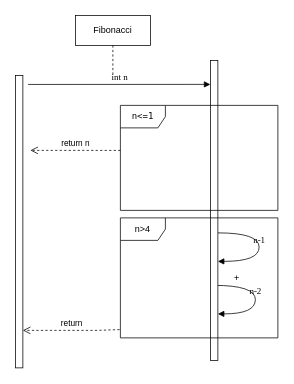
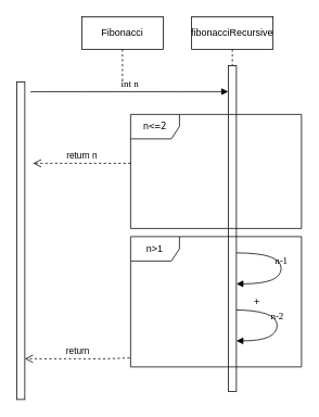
+ <mxCell id="12" value="&lt;div&gt;fibonacciRecursive&lt;/div&gt;" style="shape=umlLifeline;perimeter=lifelinePerimeter;whiteSpace=wrap;html=1;container=1;dropTarget=0;collapsible=0;recursiveResize=0;outlineConnect=0;portConstraint=eastwest;newEdgeStyle={&quot;curved&quot;:0,&quot;rounded&quot;:0};" vertex="1" parent="1"><mxGeometry x="235" y="20" width="100" height="60" as="geometry" /></mxCell>
- <mxCell id="9" value="&lt;div style=&quot;background-color: rgb(255, 255, 255); color: rgb(8, 8, 8); font-family: &amp;quot;JetBrains Mono&amp;quot;, monospace;&quot;&gt;&lt;div style=&quot;background-color: rgb(255, 255, 255); color: rgb(8, 8, 8); font-family: &amp;quot;JetBrains Mono&amp;quot;, monospace;&quot;&gt;n&amp;lt;=1&lt;br&gt;&lt;/div&gt;&lt;/div&gt;" style="shape=umlFrame;whiteSpace=wrap;html=1;pointerEvents=0;" vertex="1" parent="1"><mxGeometry x="160" y="140" width="210" height="140" as="geometry" /></mxCell>
+ <mxCell id="9" value="&lt;div style=&quot;background-color: rgb(255, 255, 255); color: rgb(8, 8, 8); font-family: &amp;quot;JetBrains Mono&amp;quot;, monospace;&quot;&gt;&lt;div style=&quot;background-color: rgb(255, 255, 255); color: rgb(8, 8, 8); font-family: &amp;quot;JetBrains Mono&amp;quot;, monospace;&quot;&gt;n&amp;lt;=2&lt;br&gt;&lt;/div&gt;&lt;/div&gt;" style="shape=umlFrame;whiteSpace=wrap;html=1;pointerEvents=0;" vertex="1" parent="1"><mxGeometry x="160" y="140" width="210" height="140" as="geometry" /></mxCell>
- <mxCell id="13" value="n&amp;gt;4" style="shape=umlFrame;whiteSpace=wrap;html=1;pointerEvents=0;" vertex="1" parent="1"><mxGeometry x="160" y="290" width="210" height="160" as="geometry" /></mxCell>
+ <mxCell id="13" value="n&amp;gt;1" style="shape=umlFrame;whiteSpace=wrap;html=1;pointerEvents=0;" vertex="1" parent="1"><mxGeometry x="160" y="290" width="210" height="160" as="geometry" /></mxCell>
